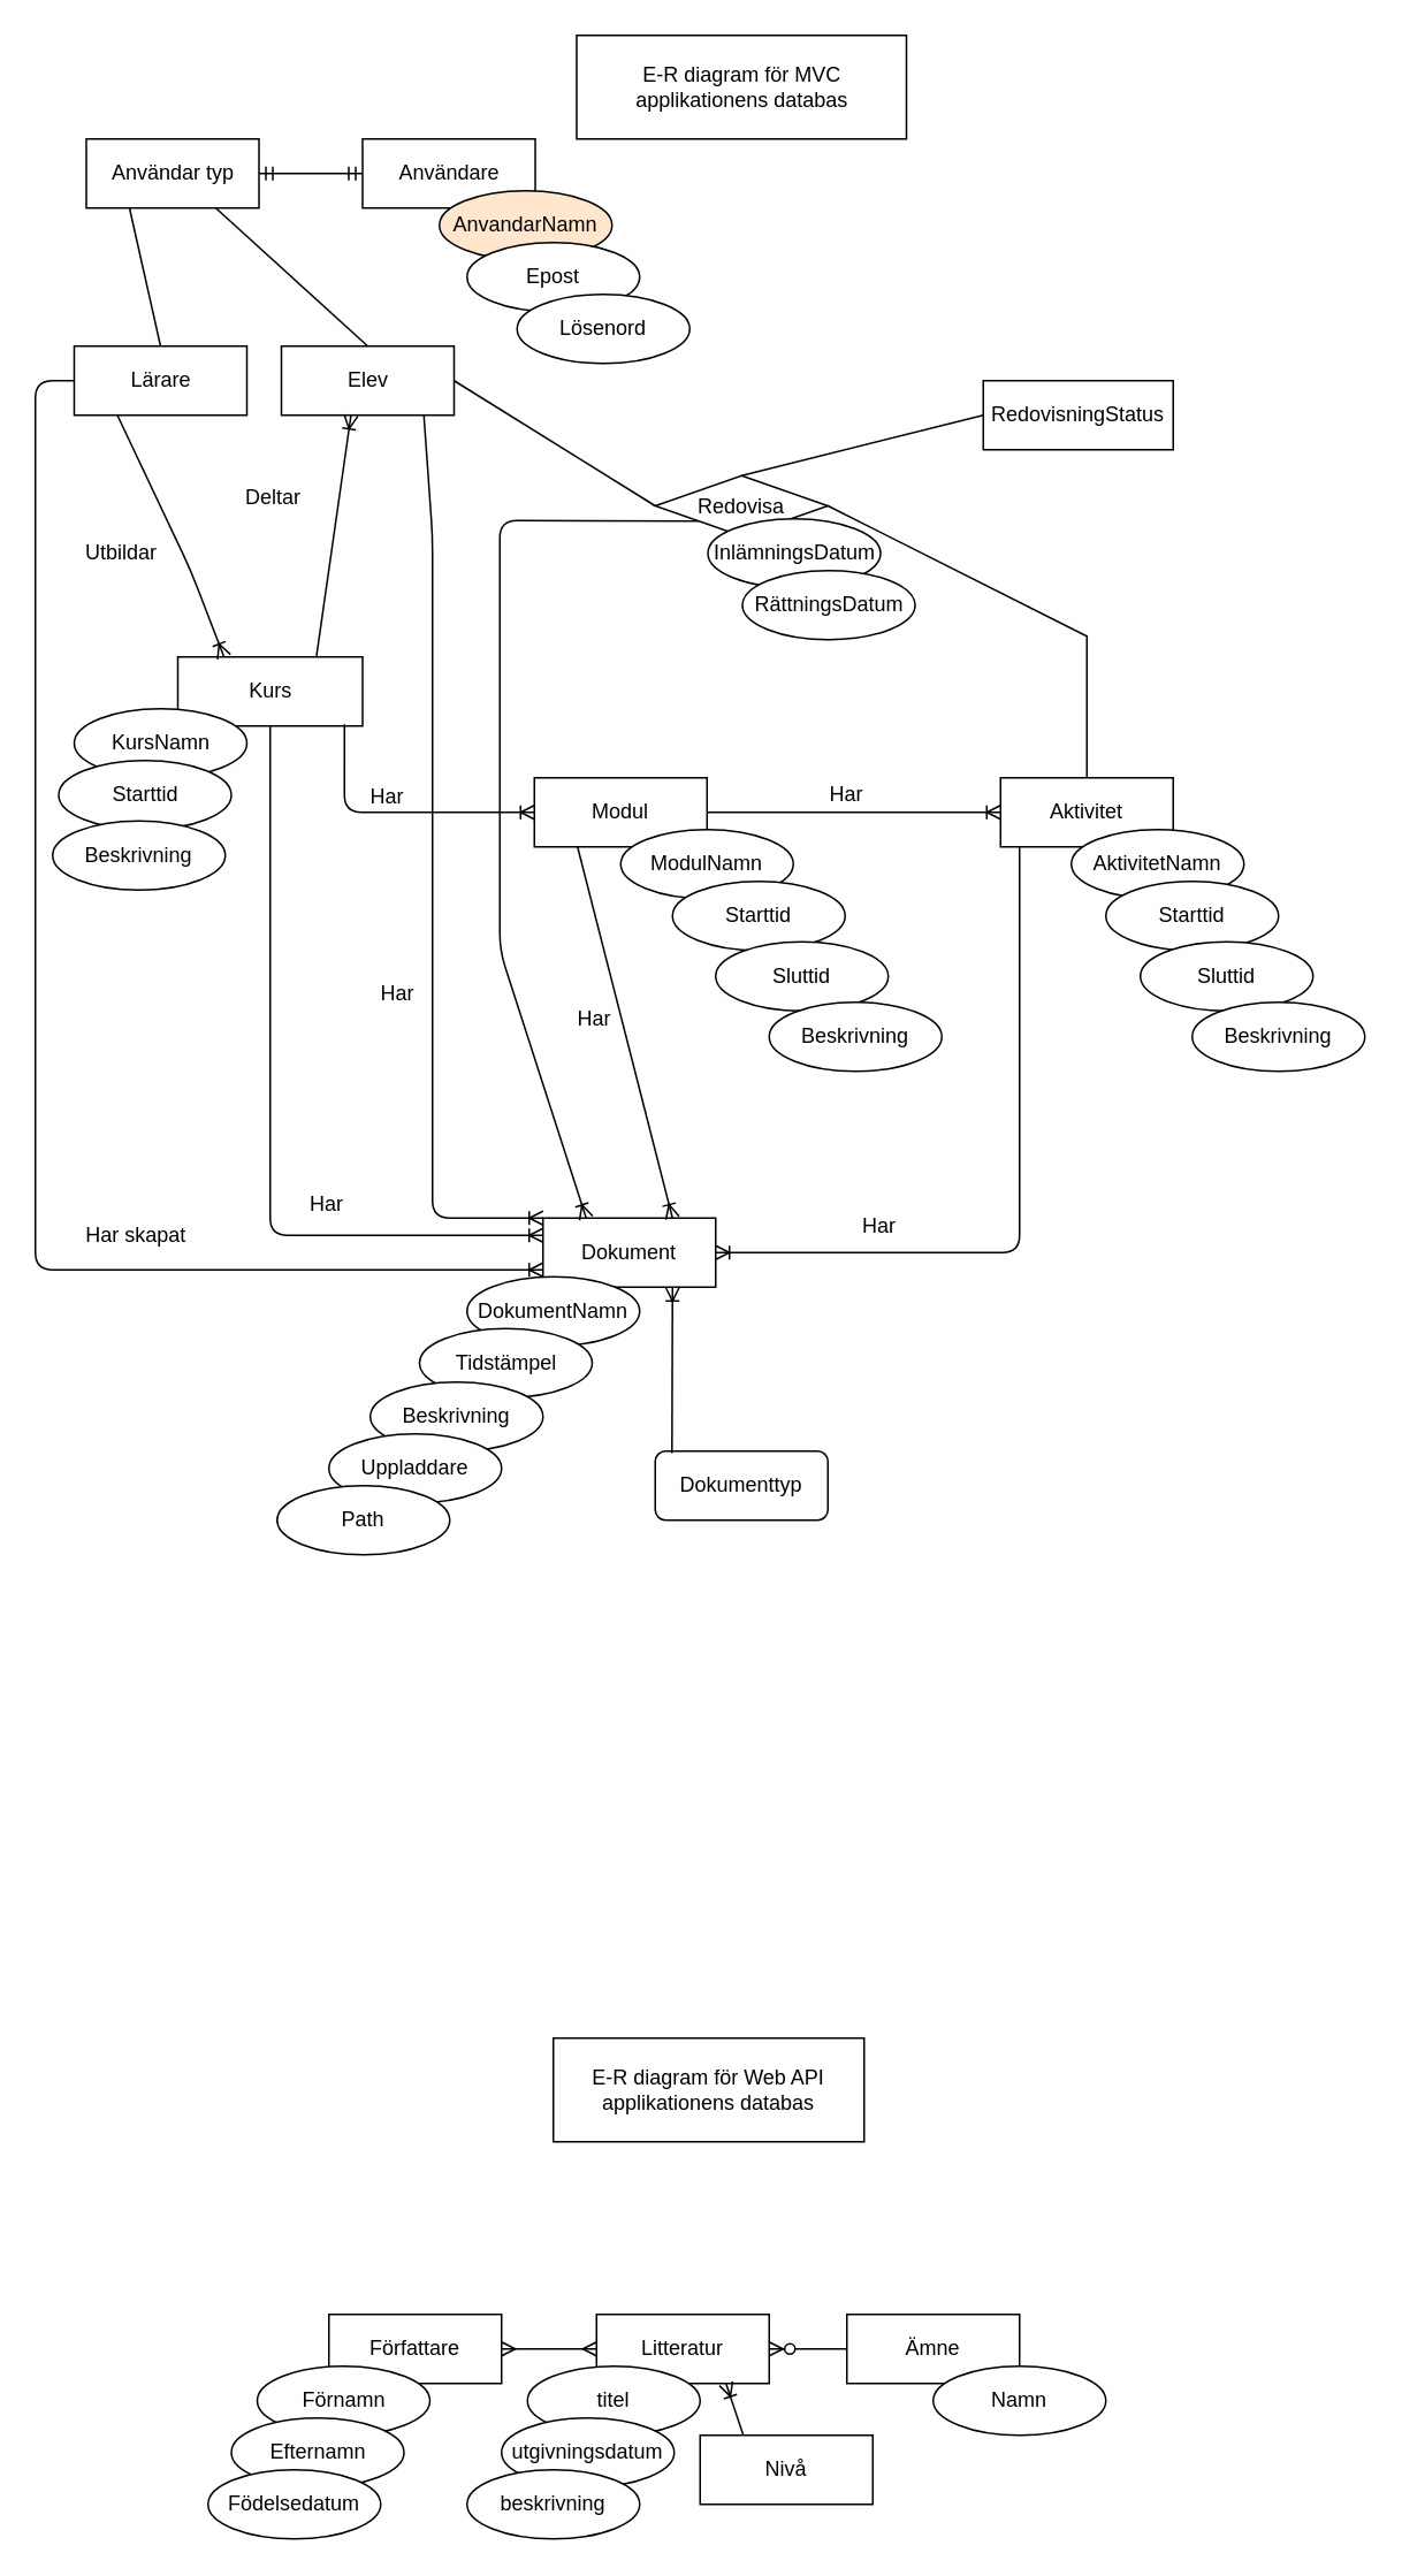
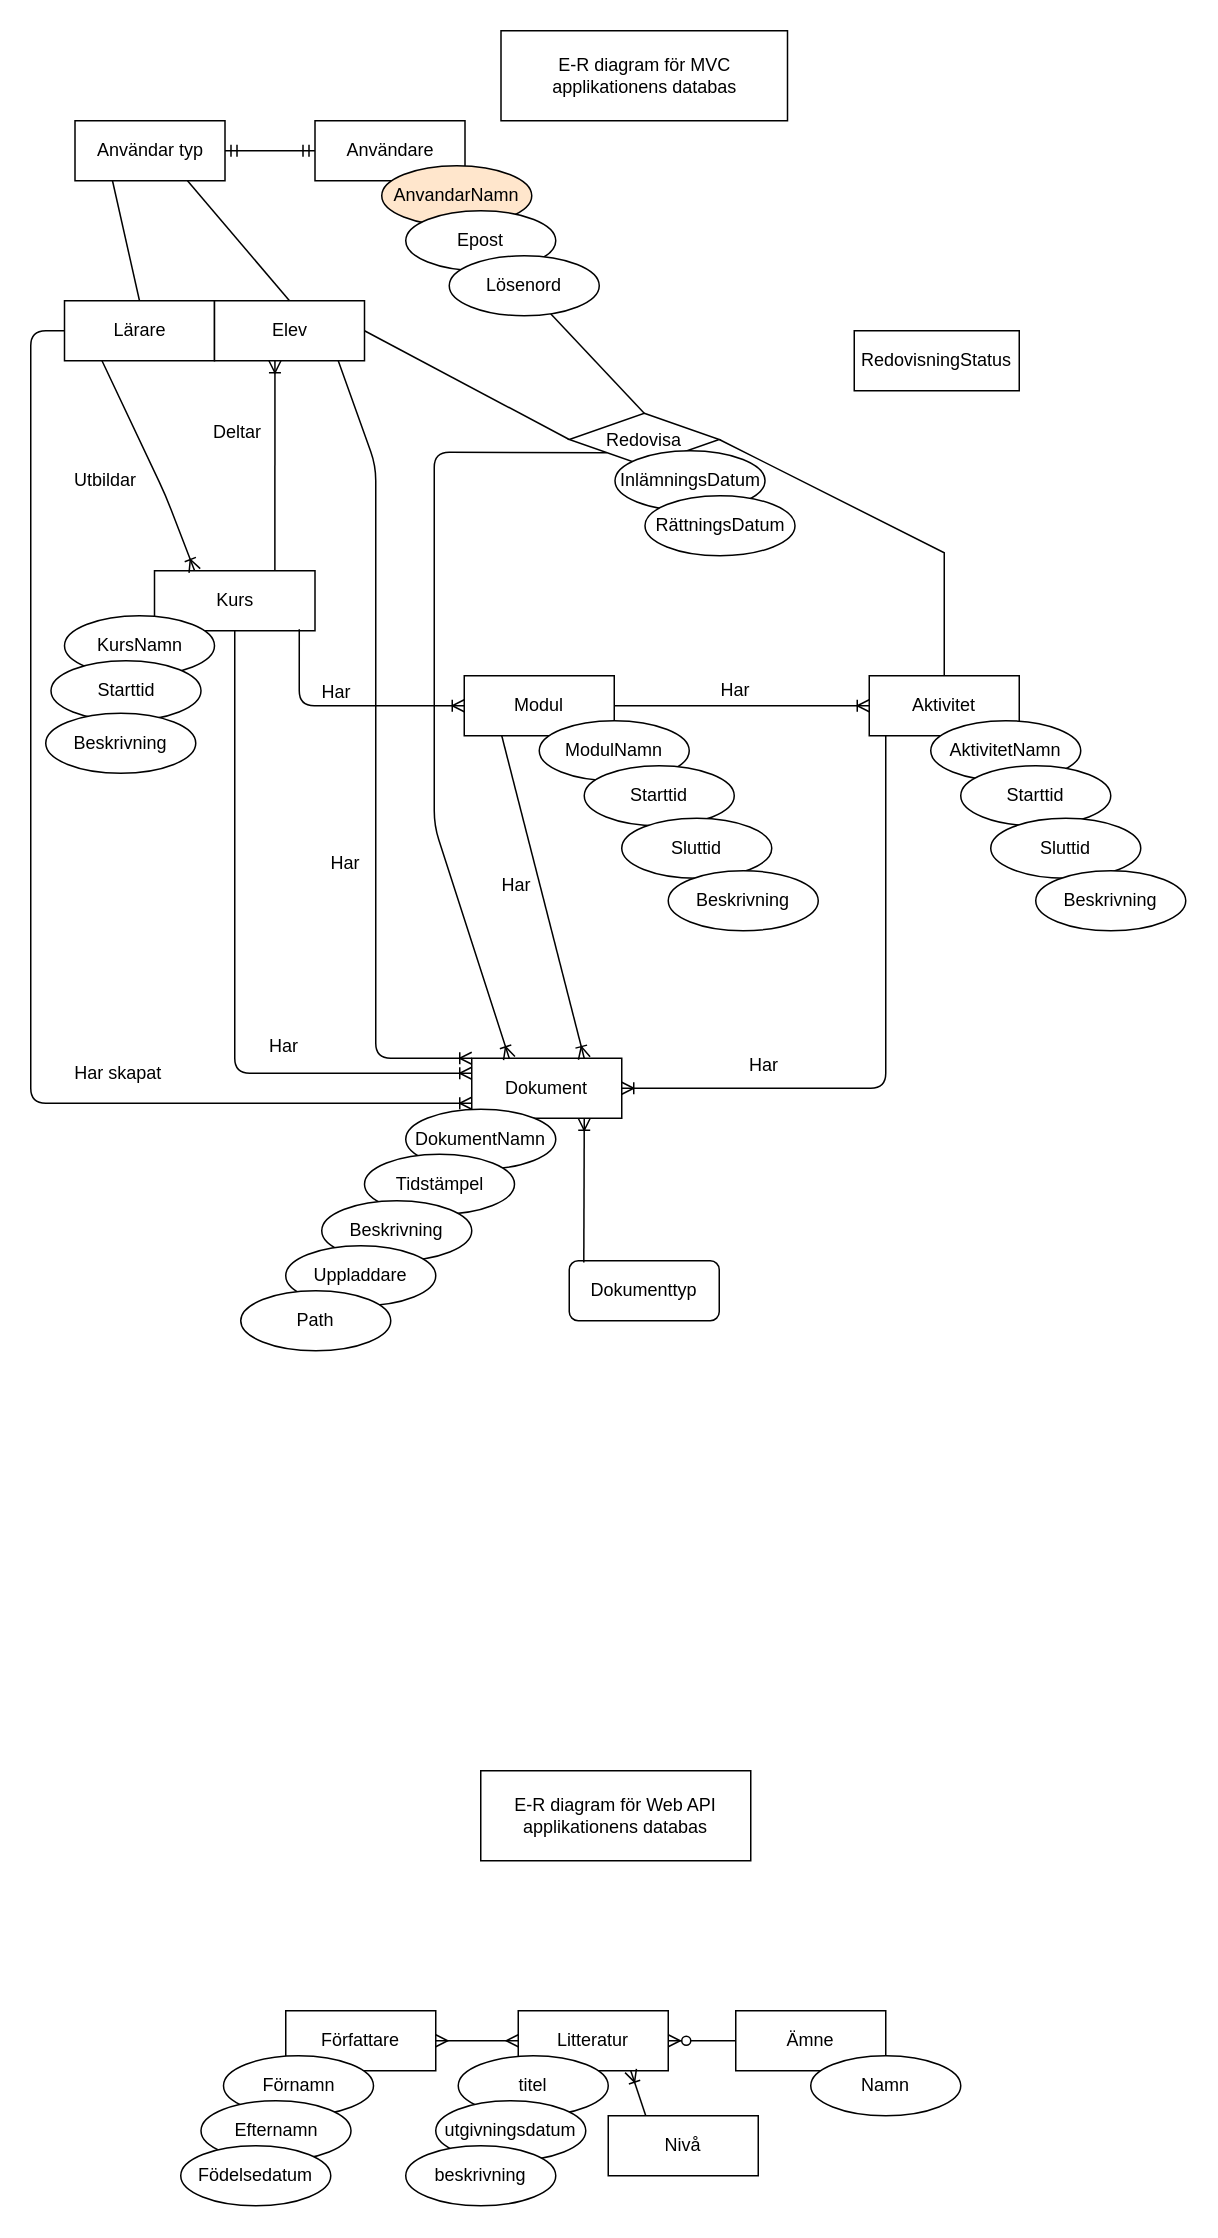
- <mxCell id="7" value="Elev" style="whiteSpace=wrap;html=1;align=center;" parent="1" vertex="1"><mxGeometry x="162.5" y="200" width="100" height="40" as="geometry" /></mxCell>
+ <mxCell id="7" value="Elev" style="whiteSpace=wrap;html=1;align=center;" parent="1" vertex="1"><mxGeometry x="142.5" y="200" width="100" height="40" as="geometry" /></mxCell>
- <mxCell id="38" value="" style="endArrow=none;html=1;rounded=0;exitX=0.5;exitY=0;exitDx=0;exitDy=0;entryX=0;entryY=0.5;entryDx=0;entryDy=0;" edge="1" parent="1" source="8" target="37"><mxGeometry relative="1" as="geometry"><mxPoint x="389" y="302.5" as="sourcePoint" /><mxPoint x="252.5" y="230" as="targetPoint" /></mxGeometry></mxCell>
+ <mxCell id="38" value="" style="endArrow=none;html=1;rounded=0;exitX=0.5;exitY=0;exitDx=0;exitDy=0;" edge="1" parent="1" source="8" target="57"><mxGeometry relative="1" as="geometry"><mxPoint x="389" y="302.5" as="sourcePoint" /><mxPoint x="252.5" y="230" as="targetPoint" /></mxGeometry></mxCell>
